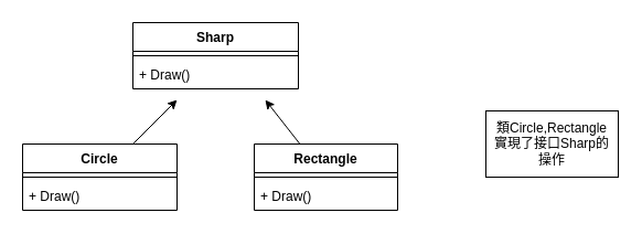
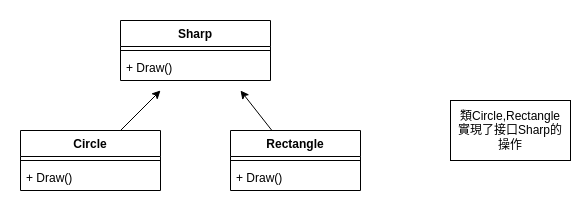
- <mxCell id="13" value="類Circle,Rectangle&lt;br&gt;實現了接口Sharp的&lt;br&gt;操作" style="rounded=0;whiteSpace=wrap;html=1;" vertex="1" parent="1"><mxGeometry x="440" y="100" width="120" height="60" as="geometry" /></mxCell>
+ <mxCell id="13" value="類Circle,Rectangle&lt;br&gt;實現了接口Sharp的&lt;br&gt;操作" style="rounded=0;whiteSpace=wrap;html=1;" vertex="1" parent="1"><mxGeometry x="450" y="100" width="120" height="60" as="geometry" /></mxCell>
